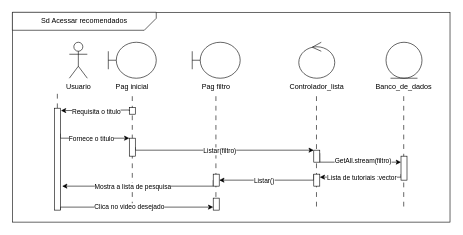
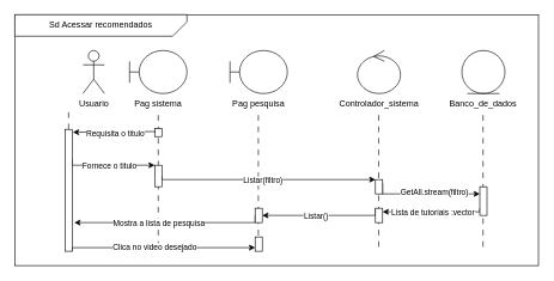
- <mxCell id="16" value="Pag inicial" style="text;html=1;align=center;verticalAlign=middle;whiteSpace=wrap;rounded=0;" vertex="1" parent="1"><mxGeometry x="170" y="130" width="100" height="30" as="geometry" /></mxCell>
+ <mxCell id="16" value="Pag sistema" style="text;html=1;align=center;verticalAlign=middle;whiteSpace=wrap;rounded=0;" vertex="1" parent="1"><mxGeometry x="170" y="130" width="100" height="30" as="geometry" /></mxCell>
- <mxCell id="31" value="Pag filtro" style="text;html=1;align=center;verticalAlign=middle;whiteSpace=wrap;rounded=0;" vertex="1" parent="1"><mxGeometry x="310" y="130" width="100" height="30" as="geometry" /></mxCell>
+ <mxCell id="31" value="Pag pesquisa" style="text;html=1;align=center;verticalAlign=middle;whiteSpace=wrap;rounded=0;" vertex="1" parent="1"><mxGeometry x="310" y="130" width="100" height="30" as="geometry" /></mxCell>
- <mxCell id="19" value="Controlador_lista" style="text;html=1;align=center;verticalAlign=middle;whiteSpace=wrap;rounded=0;" vertex="1" parent="1"><mxGeometry x="470" y="130" width="115.5" height="30" as="geometry" /></mxCell>
+ <mxCell id="19" value="Controlador_sistema" style="text;html=1;align=center;verticalAlign=middle;whiteSpace=wrap;rounded=0;" vertex="1" parent="1"><mxGeometry x="470" y="130" width="115.5" height="30" as="geometry" /></mxCell>
